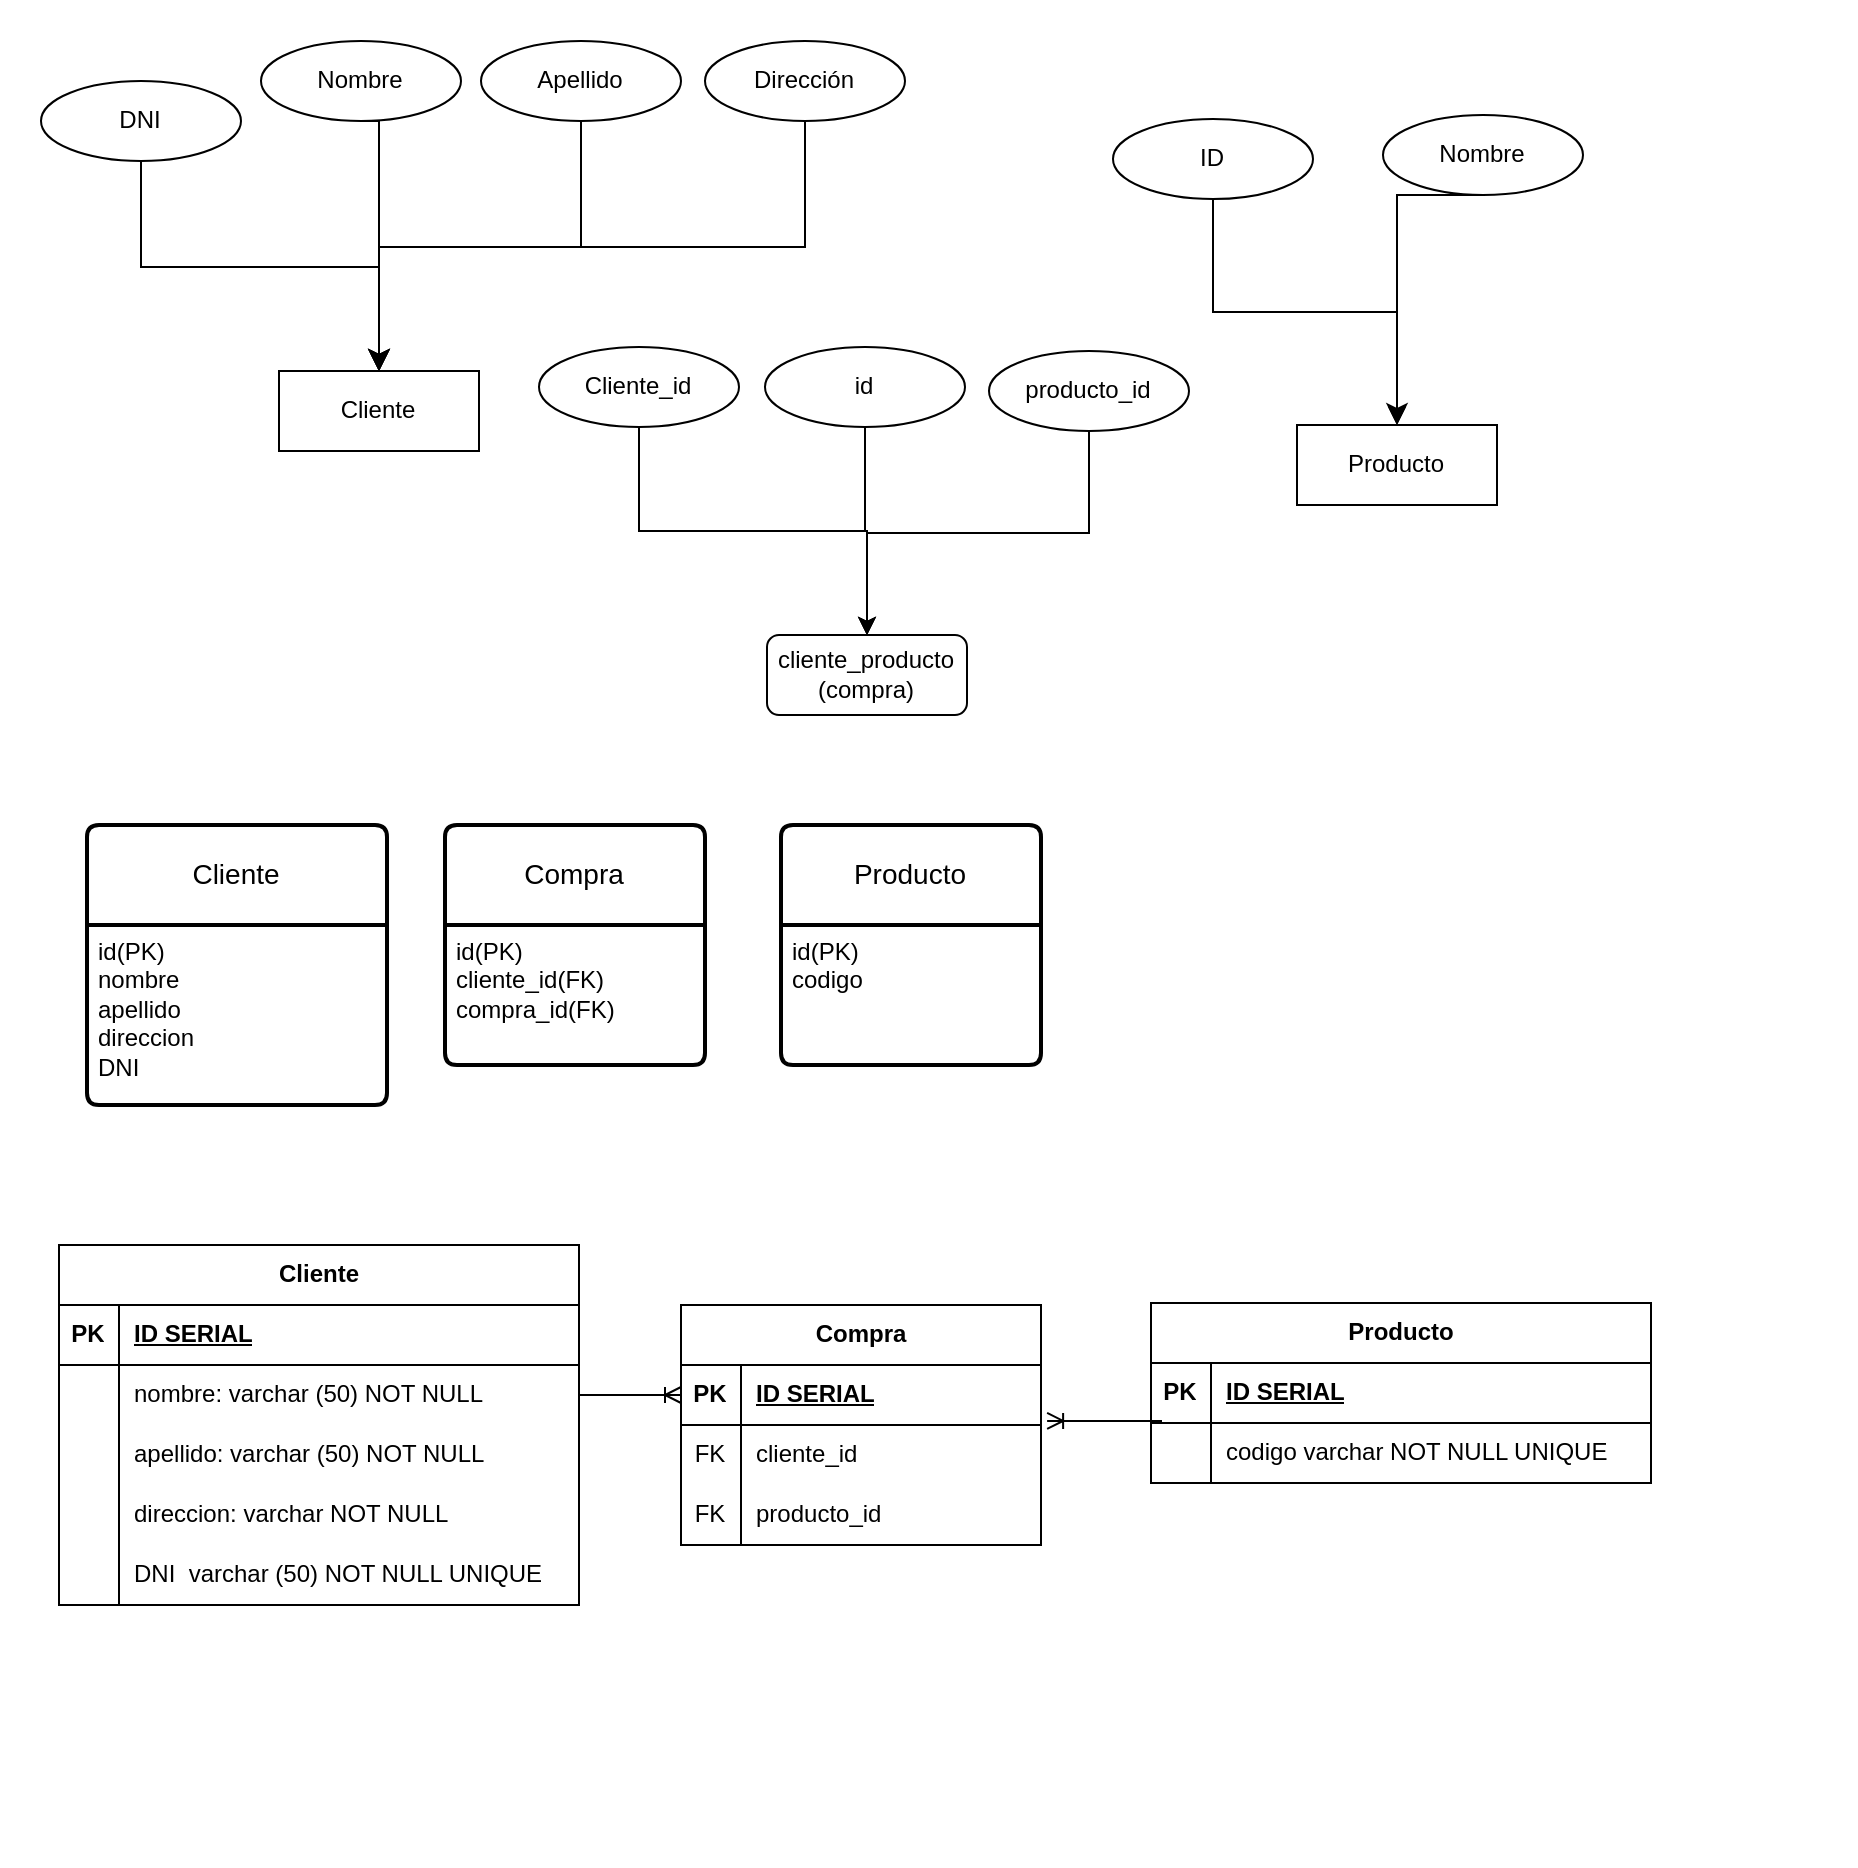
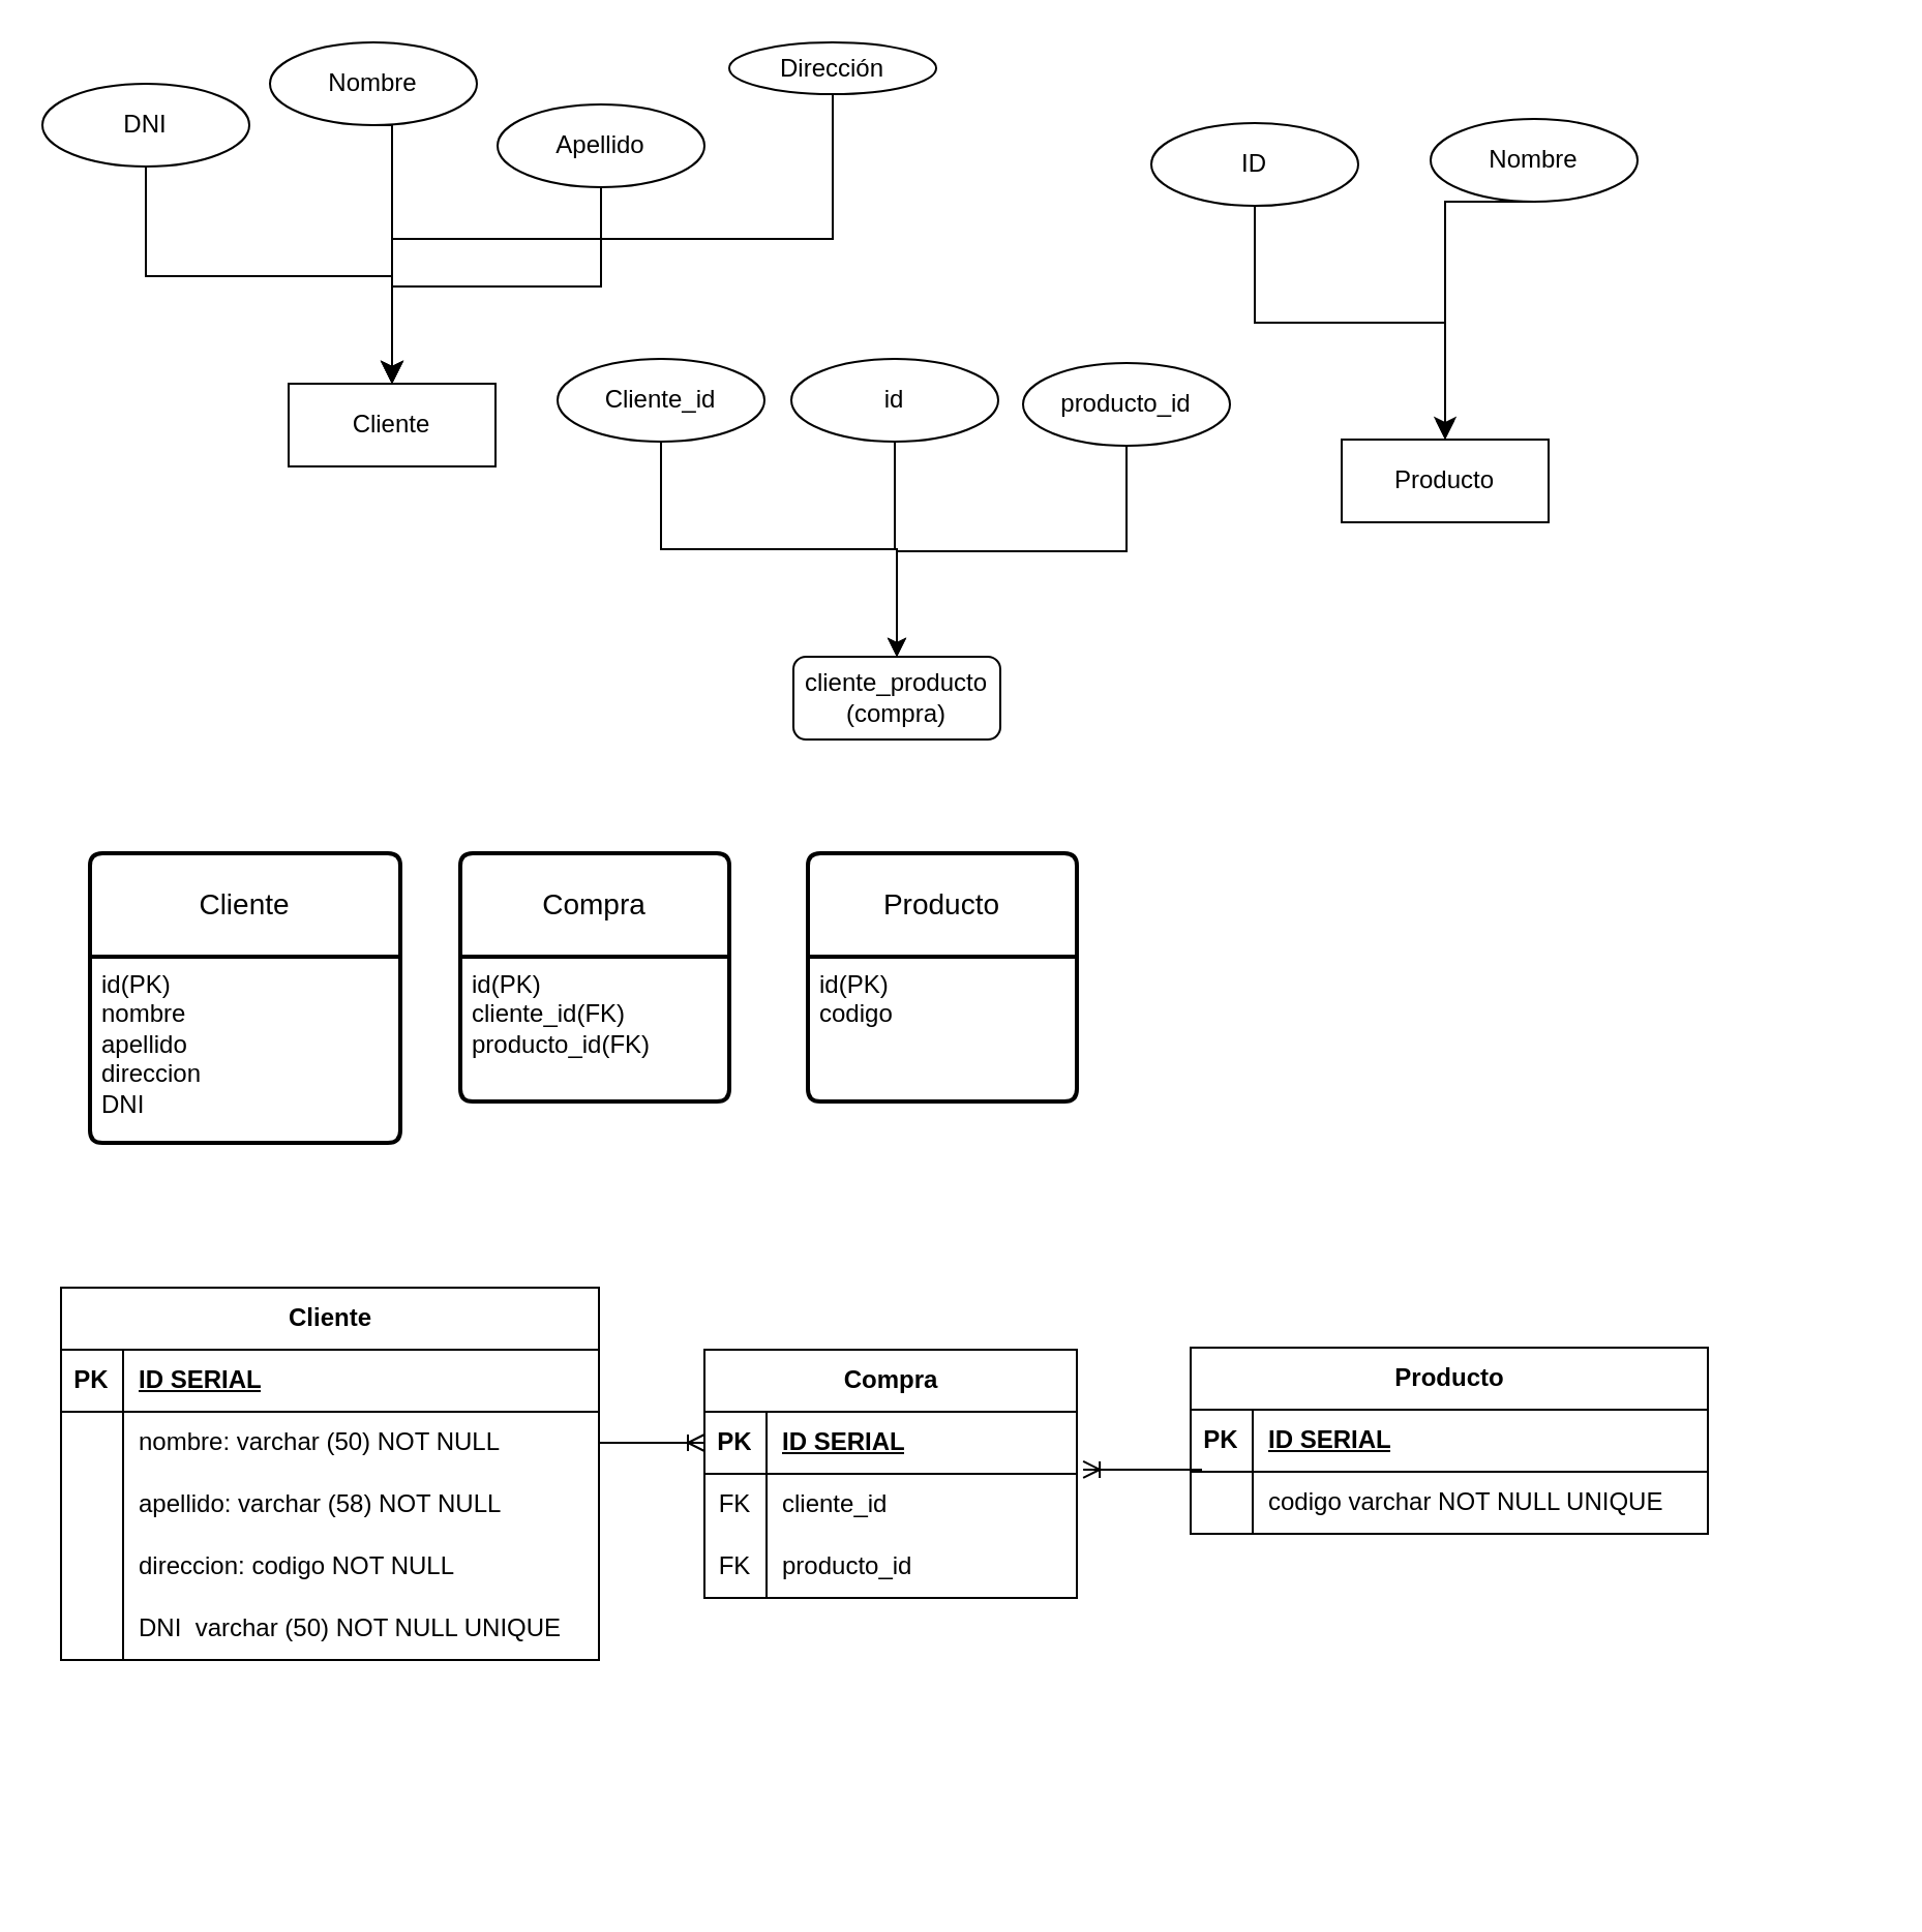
- <mxCell id="8" value="Apellido" style="ellipse;whiteSpace=wrap;html=1;align=center;" parent="1" vertex="1"><mxGeometry x="240" y="20" width="100" height="40" as="geometry" /></mxCell>
+ <mxCell id="8" value="Apellido" style="ellipse;whiteSpace=wrap;html=1;align=center;" parent="1" vertex="1"><mxGeometry x="240" y="50" width="100" height="40" as="geometry" /></mxCell>
- <mxCell id="9" value="Dirección" style="ellipse;whiteSpace=wrap;html=1;align=center;" parent="1" vertex="1"><mxGeometry x="352" y="20" width="100" height="40" as="geometry" /></mxCell>
+ <mxCell id="9" value="Dirección" style="ellipse;whiteSpace=wrap;html=1;align=center;" parent="1" vertex="1"><mxGeometry x="352" y="20" width="100" height="25" as="geometry" /></mxCell>
- <mxCell id="21" value="id(PK)&lt;div&gt;cliente_id(FK)&lt;/div&gt;&lt;div&gt;compra_id(FK)&lt;/div&gt;" style="align=left;strokeColor=none;fillColor=none;spacingLeft=4;fontSize=12;verticalAlign=top;resizable=0;rotatable=0;part=1;html=1;" parent="20" vertex="1"><mxGeometry y="50" width="130" height="70" as="geometry" /></mxCell>
+ <mxCell id="21" value="id(PK)&lt;div&gt;cliente_id(FK)&lt;/div&gt;&lt;div&gt;producto_id(FK)&lt;/div&gt;" style="align=left;strokeColor=none;fillColor=none;spacingLeft=4;fontSize=12;verticalAlign=top;resizable=0;rotatable=0;part=1;html=1;" parent="20" vertex="1"><mxGeometry y="50" width="130" height="70" as="geometry" /></mxCell>
- <mxCell id="34" value="apellido:&amp;nbsp;varchar (50) NOT NULL" style="shape=partialRectangle;connectable=0;fillColor=none;top=0;left=0;bottom=0;right=0;align=left;spacingLeft=6;overflow=hidden;whiteSpace=wrap;html=1;" parent="32" vertex="1"><mxGeometry x="30" width="230" height="30" as="geometry"><mxRectangle width="230" height="30" as="alternateBounds" /></mxGeometry></mxCell>
+ <mxCell id="34" value="apellido:&amp;nbsp;varchar (58) NOT NULL" style="shape=partialRectangle;connectable=0;fillColor=none;top=0;left=0;bottom=0;right=0;align=left;spacingLeft=6;overflow=hidden;whiteSpace=wrap;html=1;" parent="32" vertex="1"><mxGeometry x="30" width="230" height="30" as="geometry"><mxRectangle width="230" height="30" as="alternateBounds" /></mxGeometry></mxCell>
- <mxCell id="37" value="direccion: varchar NOT NULL" style="shape=partialRectangle;connectable=0;fillColor=none;top=0;left=0;bottom=0;right=0;align=left;spacingLeft=6;overflow=hidden;whiteSpace=wrap;html=1;" parent="35" vertex="1"><mxGeometry x="30" width="230" height="30" as="geometry"><mxRectangle width="230" height="30" as="alternateBounds" /></mxGeometry></mxCell>
+ <mxCell id="37" value="direccion: codigo NOT NULL" style="shape=partialRectangle;connectable=0;fillColor=none;top=0;left=0;bottom=0;right=0;align=left;spacingLeft=6;overflow=hidden;whiteSpace=wrap;html=1;" parent="35" vertex="1"><mxGeometry x="30" width="230" height="30" as="geometry"><mxRectangle width="230" height="30" as="alternateBounds" /></mxGeometry></mxCell>
